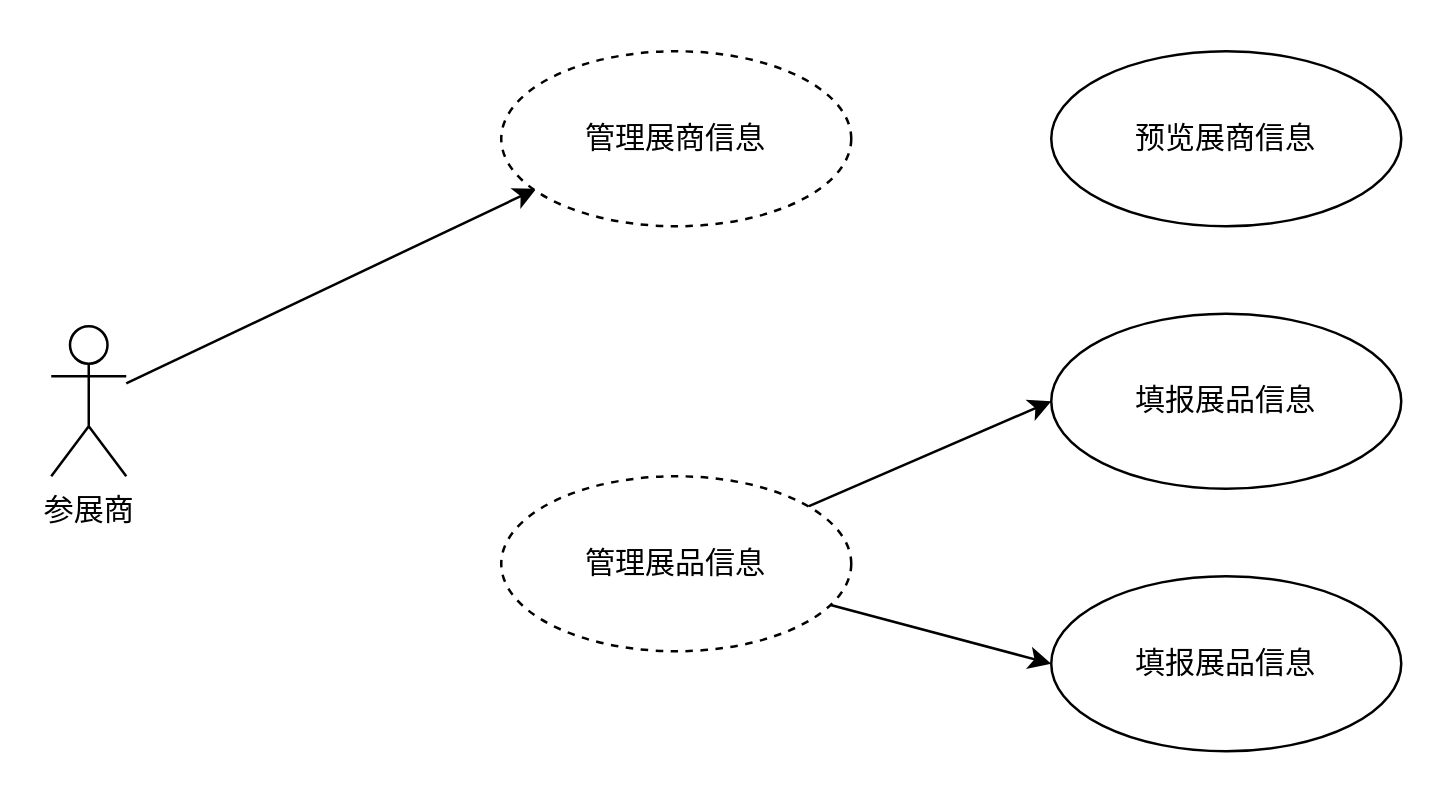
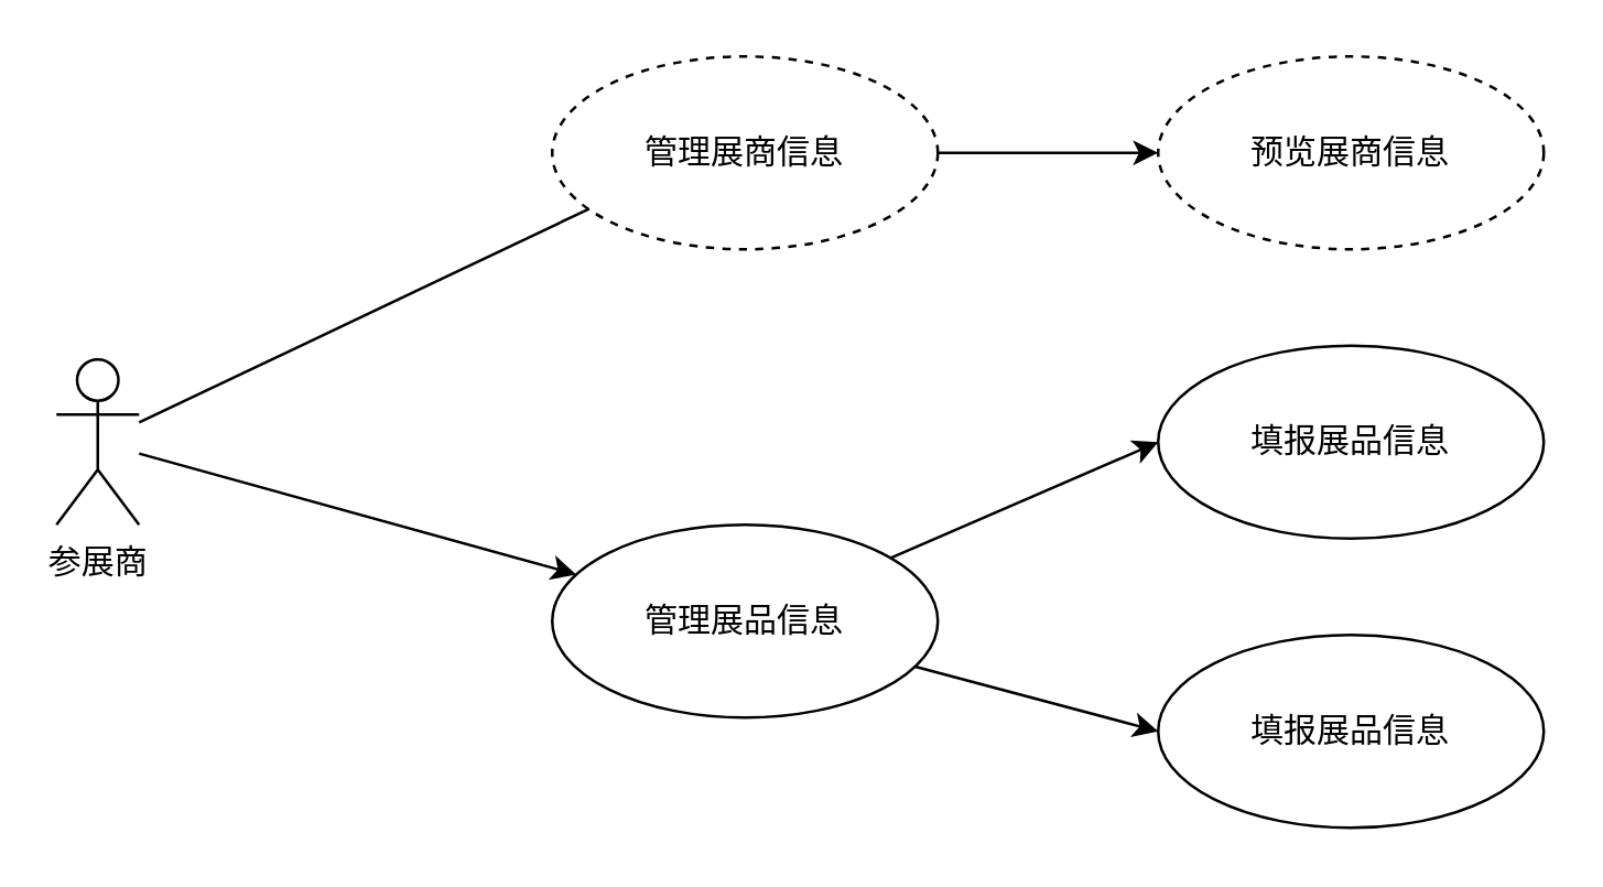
+ <mxCell id="5" style="edgeStyle=none;rounded=0;orthogonalLoop=1;jettySize=auto;html=1;entryX=0;entryY=0.5;entryDx=0;entryDy=0;" edge="1" parent="1" source="6" target="10"><mxGeometry relative="1" as="geometry" /></mxCell>
- <mxCell id="10" value="预览展商信息" style="ellipse;whiteSpace=wrap;html=1;" vertex="1" parent="1"><mxGeometry x="420" y="20" width="140" height="70" as="geometry" /></mxCell>
+ <mxCell id="10" value="预览展商信息" style="ellipse;whiteSpace=wrap;html=1;dashed=1;" vertex="1" parent="1"><mxGeometry x="420" y="20" width="140" height="70" as="geometry" /></mxCell>
- <mxCell id="2" style="rounded=0;orthogonalLoop=1;jettySize=auto;html=1;entryX=0.1;entryY=0.786;entryDx=0;entryDy=0;entryPerimeter=0;" edge="1" parent="1" source="4" target="6"><mxGeometry relative="1" as="geometry"><mxPoint x="170" y="80" as="targetPoint" /></mxGeometry></mxCell>
+ <mxCell id="2" style="rounded=0;orthogonalLoop=1;jettySize=auto;html=1;entryX=0.1;entryY=0.786;entryDx=0;entryDy=0;entryPerimeter=0;endArrow=none;" edge="1" parent="1" source="4" target="6"><mxGeometry relative="1" as="geometry"><mxPoint x="170" y="80" as="targetPoint" /></mxGeometry></mxCell>
+ <mxCell id="3" style="edgeStyle=none;rounded=0;orthogonalLoop=1;jettySize=auto;html=1;" edge="1" parent="1" source="4" target="9"><mxGeometry relative="1" as="geometry" /></mxCell>
- <mxCell id="9" value="管理展品信息" style="ellipse;whiteSpace=wrap;html=1;dashed=1;" vertex="1" parent="1"><mxGeometry x="200" y="190" width="140" height="70" as="geometry" /></mxCell>
+ <mxCell id="9" value="管理展品信息" style="ellipse;whiteSpace=wrap;html=1;" vertex="1" parent="1"><mxGeometry x="200" y="190" width="140" height="70" as="geometry" /></mxCell>
